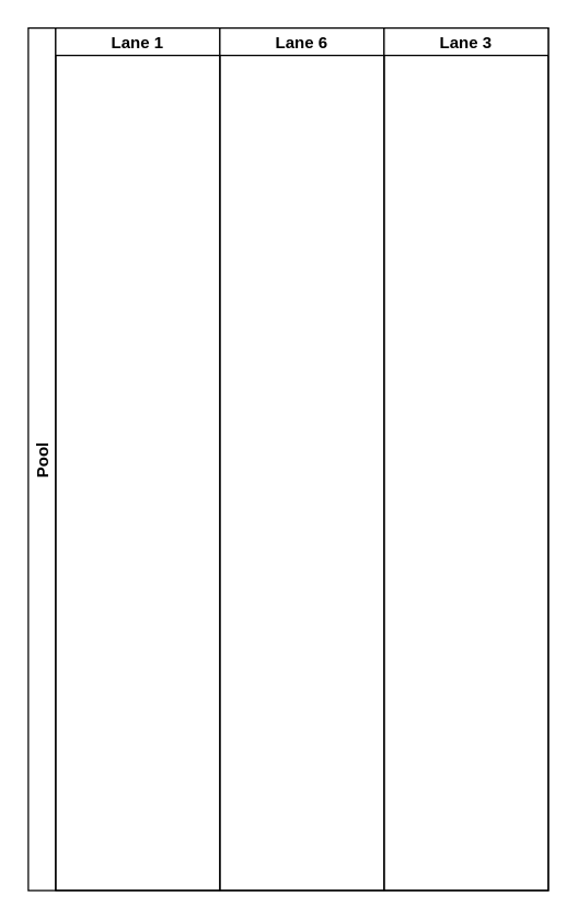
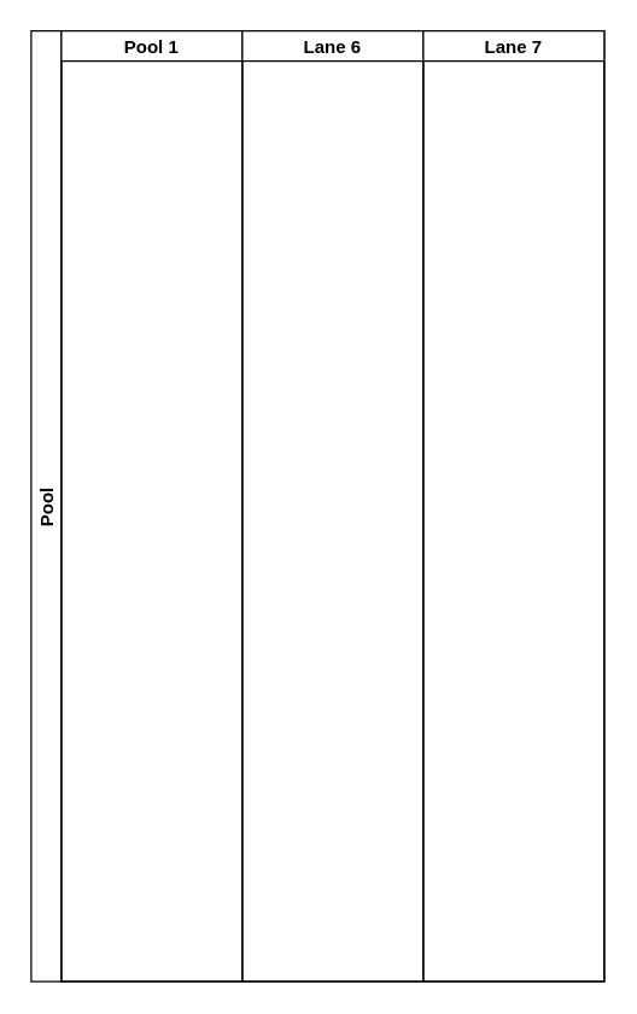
- <mxCell id="3" value="Lane 1" style="swimlane;startSize=20;" vertex="1" parent="2"><mxGeometry x="20" width="120" height="630" as="geometry" /></mxCell>
+ <mxCell id="3" value="Pool 1" style="swimlane;startSize=20;" vertex="1" parent="2"><mxGeometry x="20" width="120" height="630" as="geometry" /></mxCell>
- <mxCell id="5" value="Lane 3" style="swimlane;startSize=20;" vertex="1" parent="2"><mxGeometry x="260" width="120" height="630" as="geometry" /></mxCell>
+ <mxCell id="5" value="Lane 7" style="swimlane;startSize=20;" vertex="1" parent="2"><mxGeometry x="260" width="120" height="630" as="geometry" /></mxCell>
